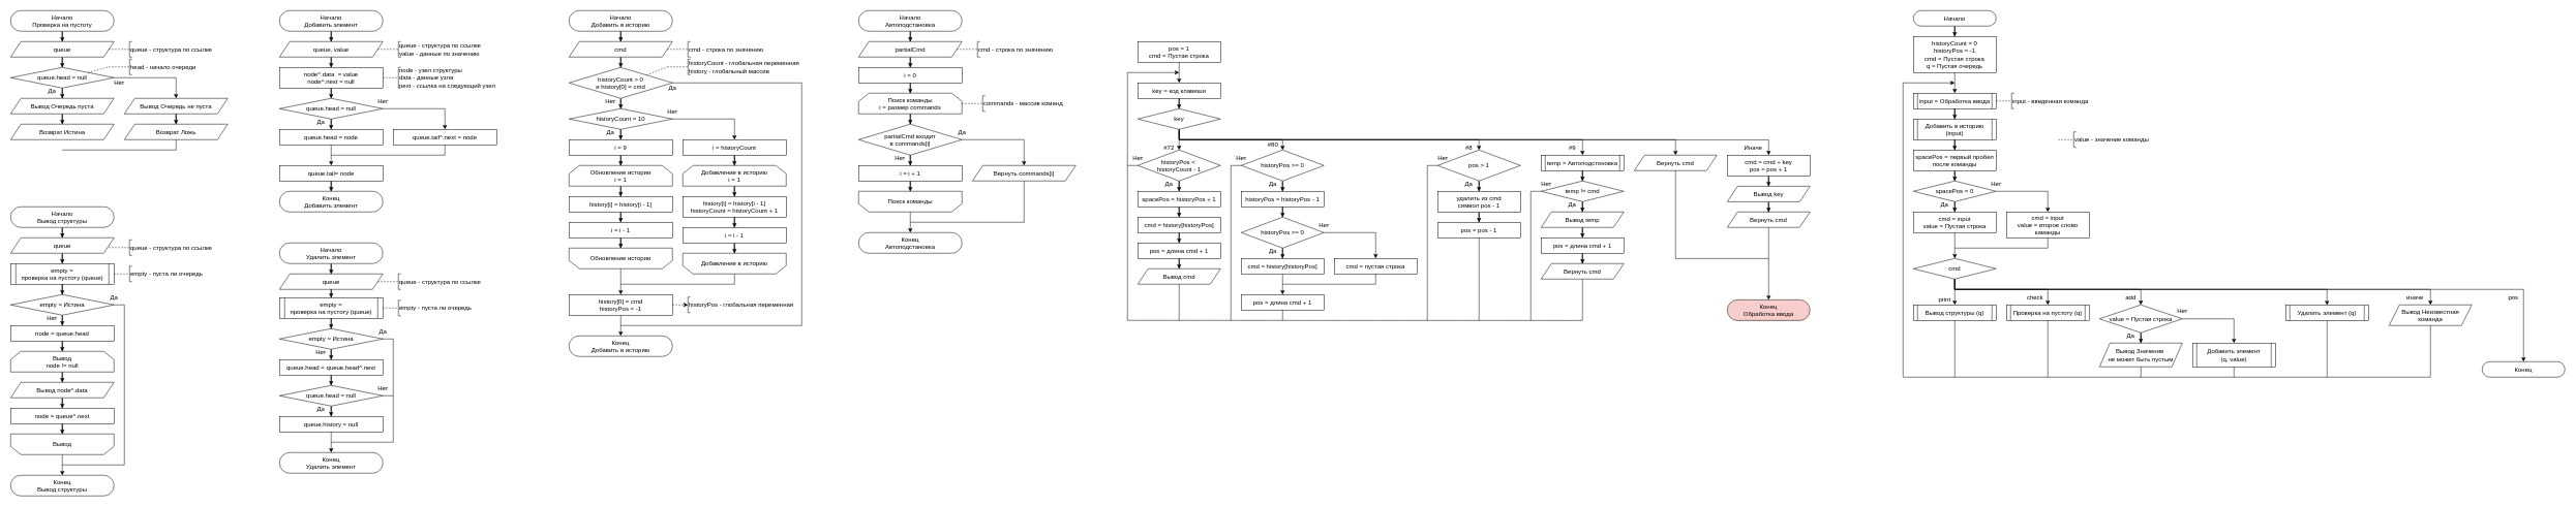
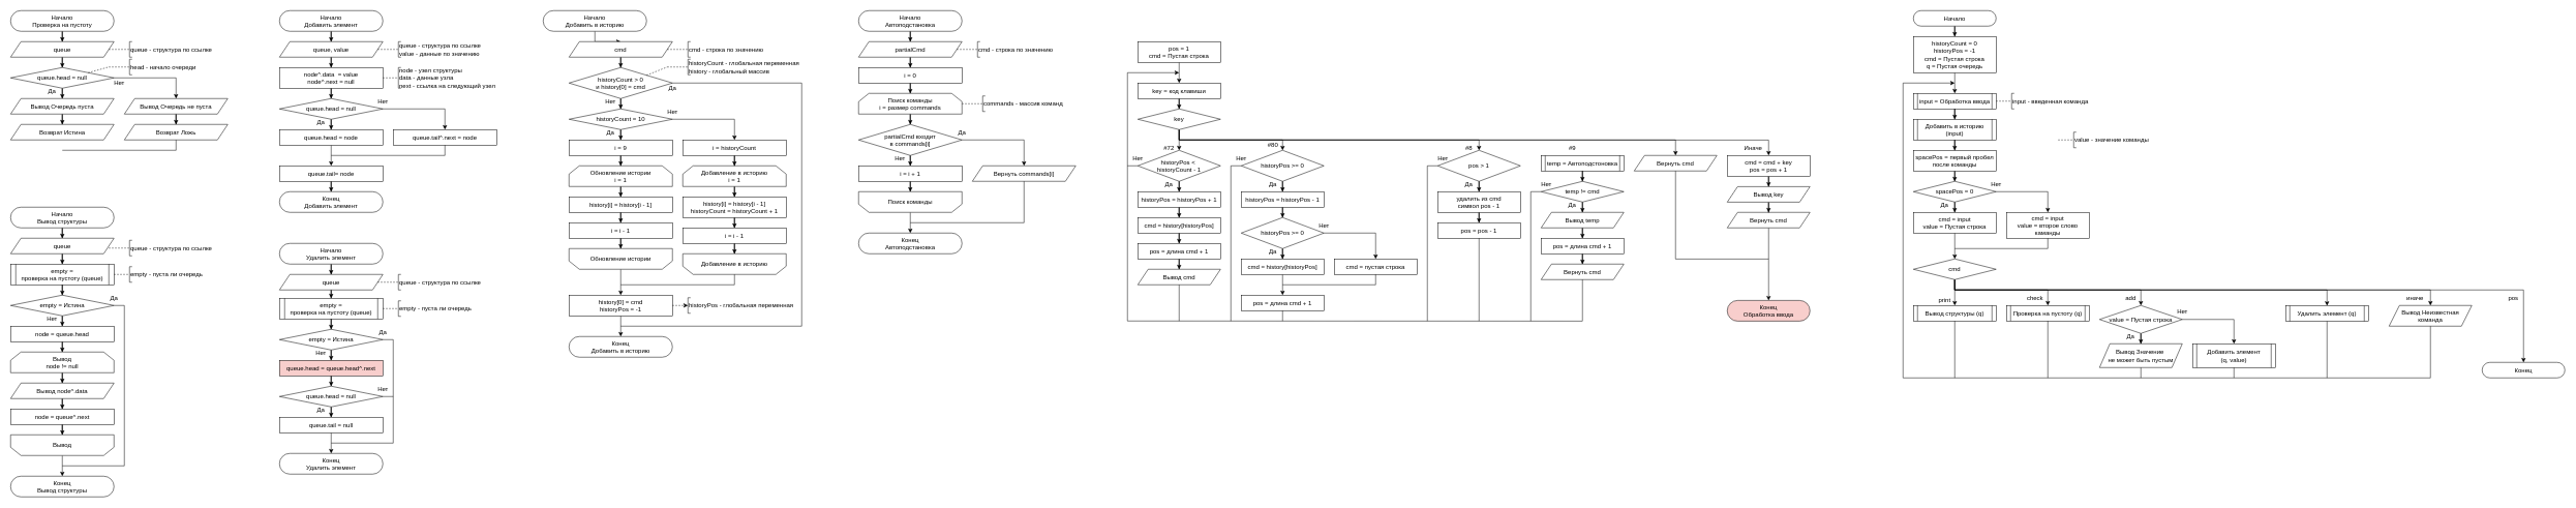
- <mxCell id="109" value="Начало&lt;div&gt;Добавить в историю&lt;/div&gt;" style="rounded=1;whiteSpace=wrap;html=1;arcSize=50;" vertex="1" parent="1"><mxGeometry x="1100" y="20" width="200" height="40" as="geometry" /></mxCell>
+ <mxCell id="109" value="Начало&lt;div&gt;Добавить в историю&lt;/div&gt;" style="rounded=1;whiteSpace=wrap;html=1;arcSize=50;" vertex="1" parent="1"><mxGeometry x="1050" y="20" width="200" height="40" as="geometry" /></mxCell>
- <mxCell id="187" style="edgeStyle=orthogonalEdgeStyle;rounded=0;orthogonalLoop=1;jettySize=auto;html=1;" edge="1" parent="1" source="190" target="241"><mxGeometry relative="1" as="geometry"><Array as="points"><mxPoint x="2280" y="270" /><mxPoint x="3060" y="270" /></Array></mxGeometry></mxCell>
- <mxCell id="194" value="spacePos = historyPos + 1" style="rounded=0;whiteSpace=wrap;html=1;" vertex="1" parent="1"><mxGeometry x="2200" y="370" width="160" height="30" as="geometry" /></mxCell>
+ <mxCell id="194" value="historyPos = historyPos + 1" style="rounded=0;whiteSpace=wrap;html=1;" vertex="1" parent="1"><mxGeometry x="2200" y="370" width="160" height="30" as="geometry" /></mxCell>
- <mxCell id="62" value="queue.head = queue.head^.next" style="rounded=0;whiteSpace=wrap;html=1;" vertex="1" parent="1"><mxGeometry x="540" y="696" width="200" height="30" as="geometry" /></mxCell>
+ <mxCell id="62" value="queue.head = queue.head^.next" style="rounded=0;whiteSpace=wrap;html=1;fillColor=#f8cecc;" vertex="1" parent="1"><mxGeometry x="540" y="696" width="200" height="30" as="geometry" /></mxCell>
- <mxCell id="66" value="queue.history = null" style="rounded=0;whiteSpace=wrap;html=1;" vertex="1" parent="1"><mxGeometry x="540" y="806" width="200" height="30" as="geometry" /></mxCell>
+ <mxCell id="66" value="queue.tail = null" style="rounded=0;whiteSpace=wrap;html=1;" vertex="1" parent="1"><mxGeometry x="540" y="806" width="200" height="30" as="geometry" /></mxCell>
